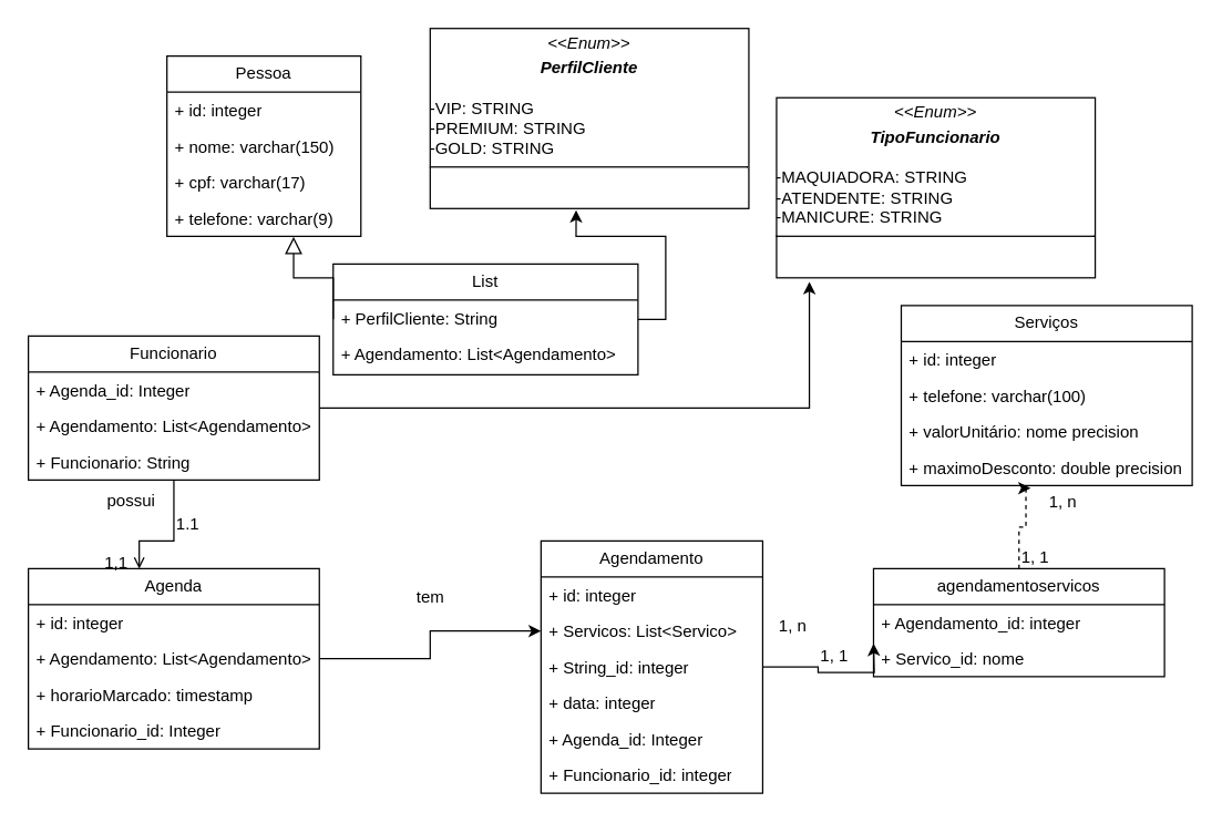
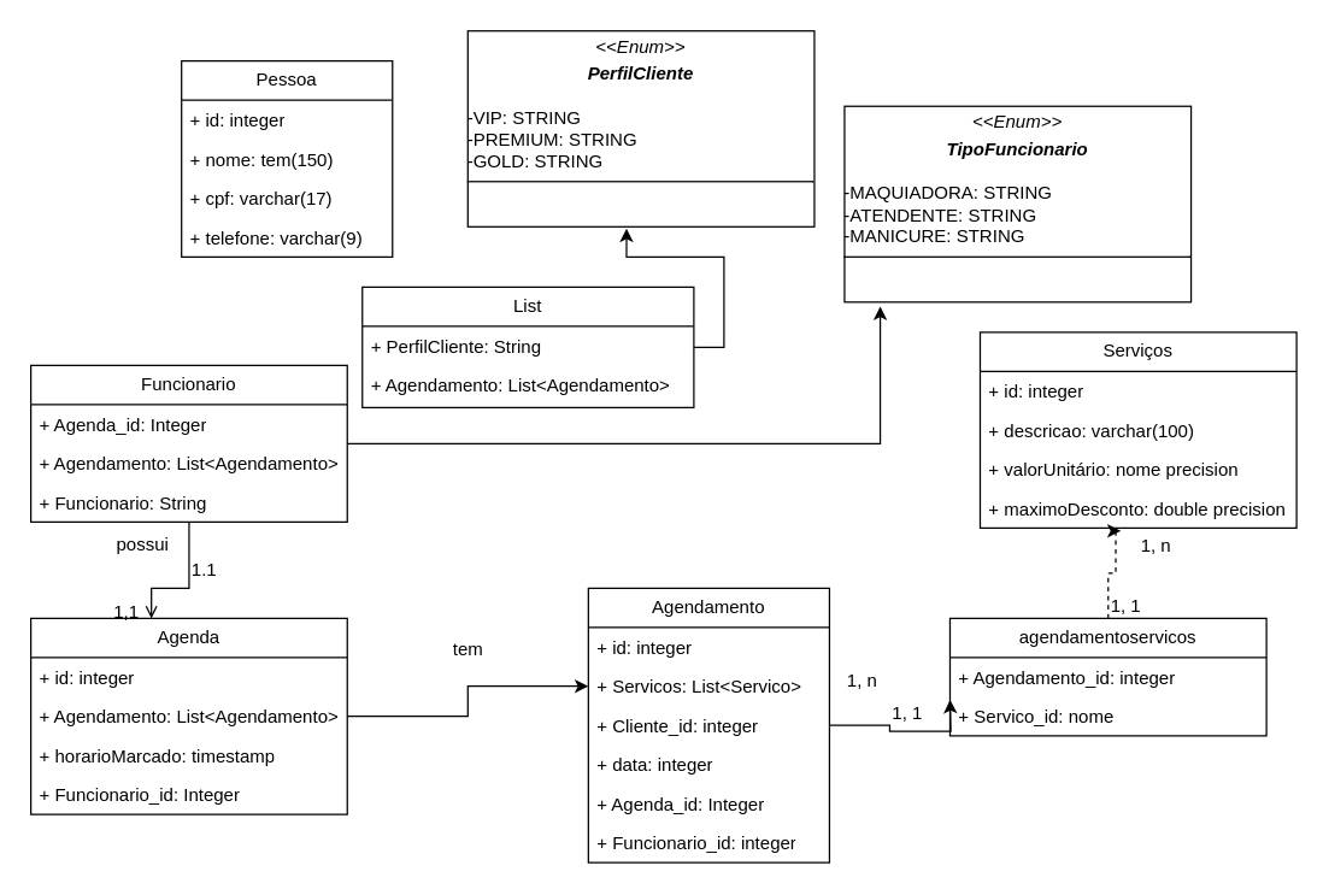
- <mxCell id="5" value="+ nome: varchar(150)" style="text;strokeColor=none;fillColor=none;align=left;verticalAlign=top;spacingLeft=4;spacingRight=4;overflow=hidden;rotatable=0;points=[[0,0.5],[1,0.5]];portConstraint=eastwest;whiteSpace=wrap;html=1;" parent="3" vertex="1"><mxGeometry y="52" width="140" height="26" as="geometry" /></mxCell>
+ <mxCell id="5" value="+ nome: tem(150)" style="text;strokeColor=none;fillColor=none;align=left;verticalAlign=top;spacingLeft=4;spacingRight=4;overflow=hidden;rotatable=0;points=[[0,0.5],[1,0.5]];portConstraint=eastwest;whiteSpace=wrap;html=1;" parent="3" vertex="1"><mxGeometry y="52" width="140" height="26" as="geometry" /></mxCell>
- <mxCell id="2" value="" style="endArrow=block;endSize=10;endFill=0;shadow=0;strokeWidth=1;rounded=0;curved=0;edgeStyle=elbowEdgeStyle;elbow=vertical;exitX=0;exitY=0.5;exitDx=0;exitDy=0;entryX=0.653;entryY=1.015;entryDx=0;entryDy=0;entryPerimeter=0;" parent="1" edge="1" target="7" source="12"><mxGeometry width="160" relative="1" as="geometry"><mxPoint x="310" y="282" as="sourcePoint" /><mxPoint x="200" y="180" as="targetPoint" /><Array as="points"><mxPoint x="210" y="200" /></Array></mxGeometry></mxCell>
- <mxCell id="29" value="+ telefone: varchar(100)" style="text;strokeColor=none;fillColor=none;align=left;verticalAlign=top;spacingLeft=4;spacingRight=4;overflow=hidden;rotatable=0;points=[[0,0.5],[1,0.5]];portConstraint=eastwest;whiteSpace=wrap;html=1;" parent="27" vertex="1"><mxGeometry y="52" width="210" height="26" as="geometry" /></mxCell>
+ <mxCell id="29" value="+ descricao: varchar(100)" style="text;strokeColor=none;fillColor=none;align=left;verticalAlign=top;spacingLeft=4;spacingRight=4;overflow=hidden;rotatable=0;points=[[0,0.5],[1,0.5]];portConstraint=eastwest;whiteSpace=wrap;html=1;" parent="27" vertex="1"><mxGeometry y="52" width="210" height="26" as="geometry" /></mxCell>
- <mxCell id="18" value="+ String_id: integer" style="text;strokeColor=none;fillColor=none;align=left;verticalAlign=top;spacingLeft=4;spacingRight=4;overflow=hidden;rotatable=0;points=[[0,0.5],[1,0.5]];portConstraint=eastwest;whiteSpace=wrap;html=1;" parent="15" vertex="1"><mxGeometry y="78" width="160" height="26" as="geometry" /></mxCell>
+ <mxCell id="18" value="+ Cliente_id: integer" style="text;strokeColor=none;fillColor=none;align=left;verticalAlign=top;spacingLeft=4;spacingRight=4;overflow=hidden;rotatable=0;points=[[0,0.5],[1,0.5]];portConstraint=eastwest;whiteSpace=wrap;html=1;" parent="15" vertex="1"><mxGeometry y="78" width="160" height="26" as="geometry" /></mxCell>
